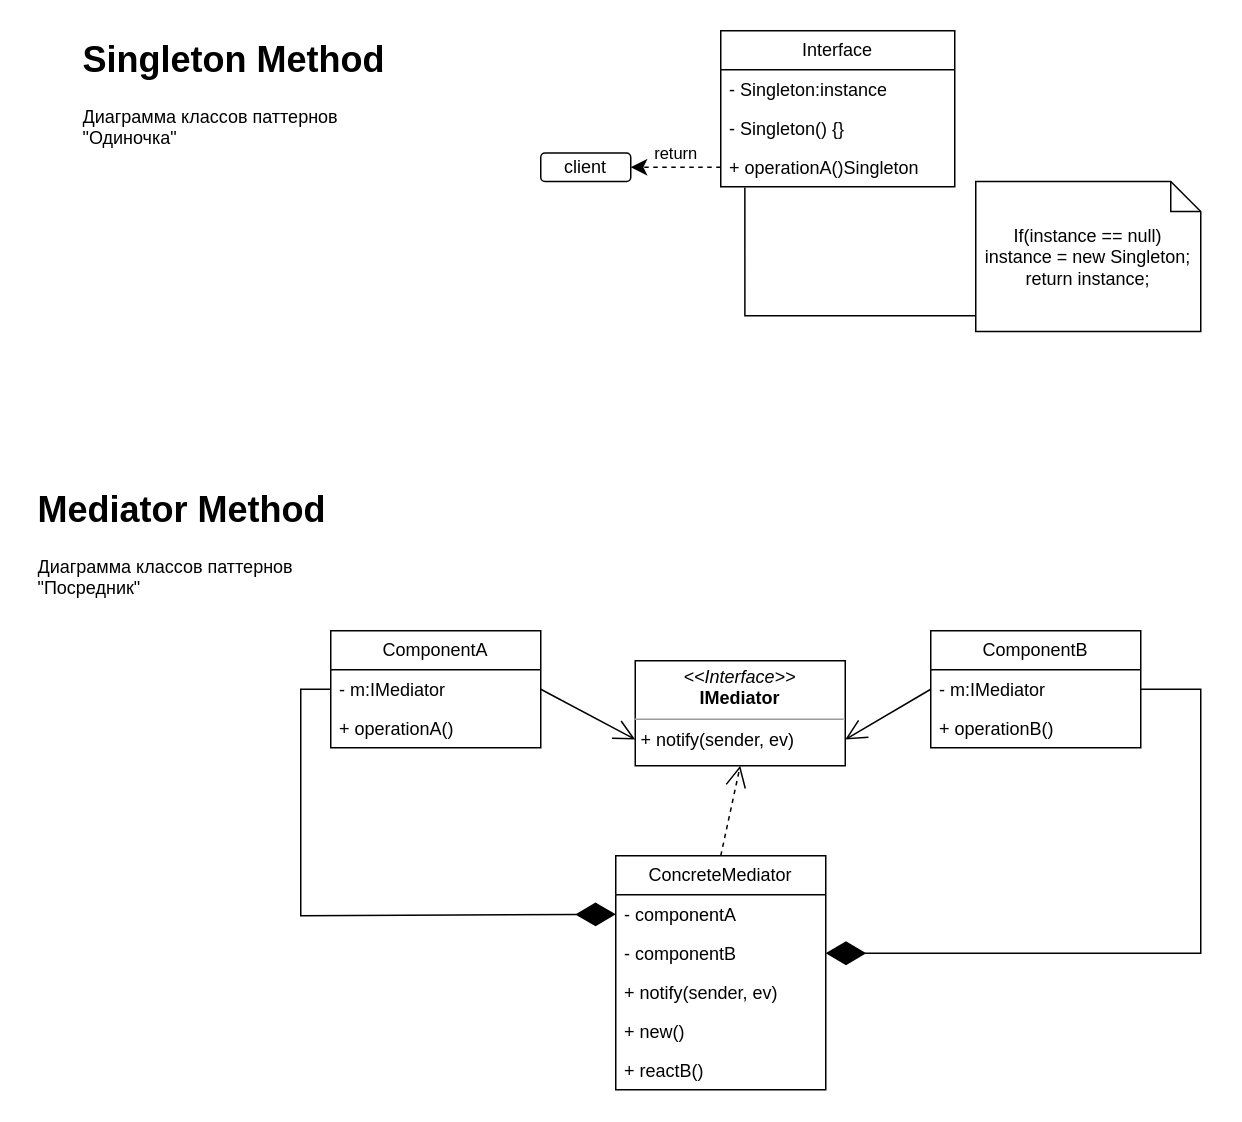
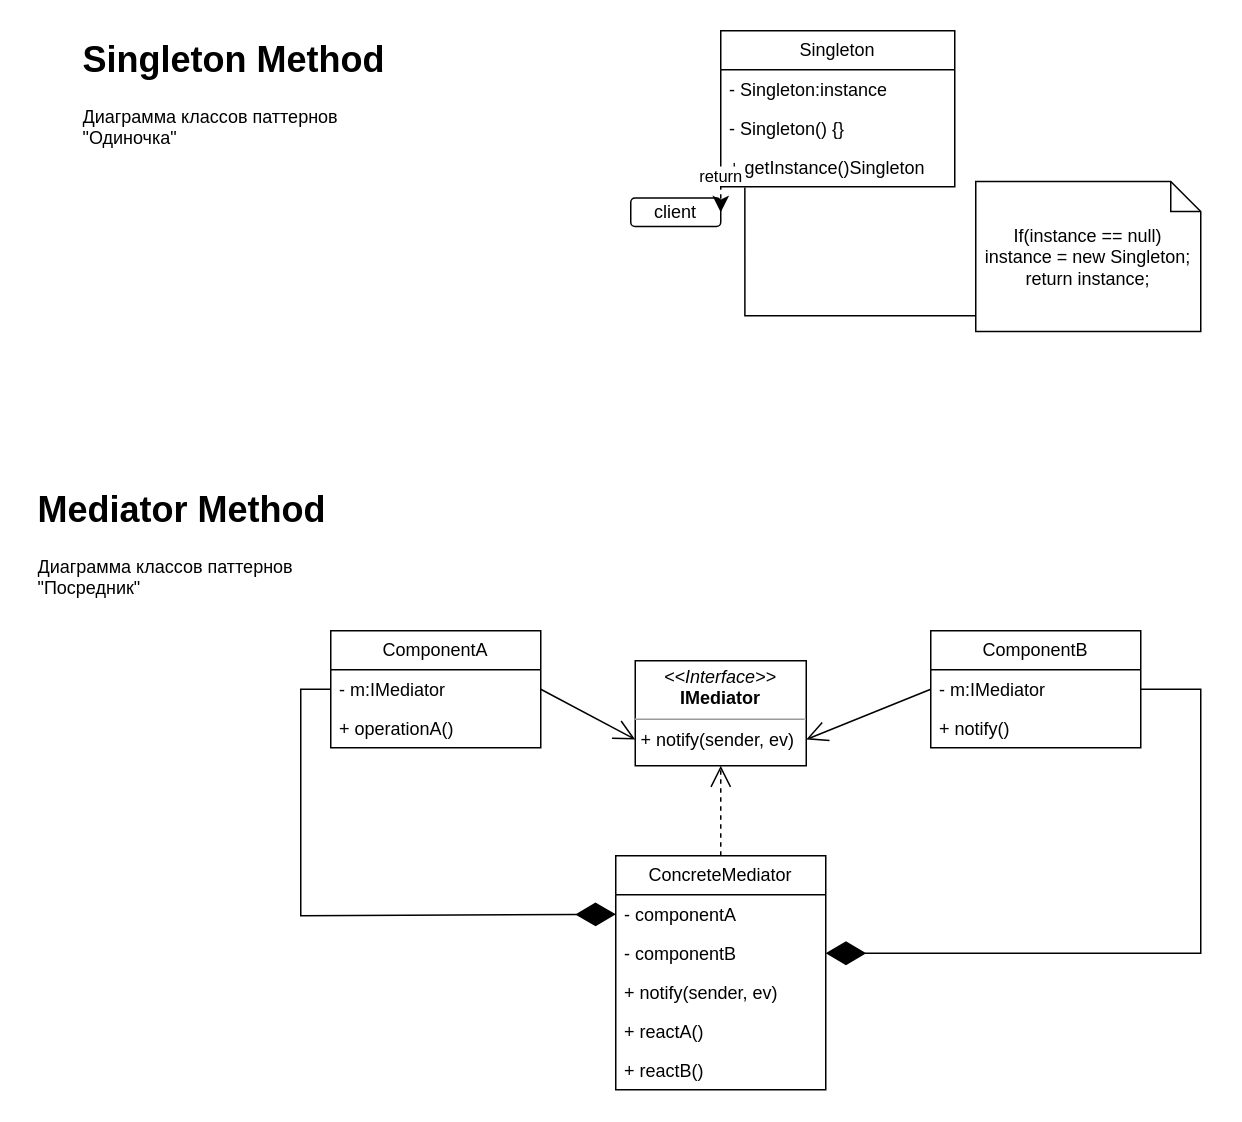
- <mxCell id="3" value="Interface" style="swimlane;fontStyle=0;childLayout=stackLayout;horizontal=1;startSize=26;fillColor=none;horizontalStack=0;resizeParent=1;resizeParentMax=0;resizeLast=0;collapsible=1;marginBottom=0;whiteSpace=wrap;html=1;" vertex="1" parent="1"><mxGeometry x="480" y="20" width="156" height="104" as="geometry" /></mxCell>
+ <mxCell id="3" value="Singleton" style="swimlane;fontStyle=0;childLayout=stackLayout;horizontal=1;startSize=26;fillColor=none;horizontalStack=0;resizeParent=1;resizeParentMax=0;resizeLast=0;collapsible=1;marginBottom=0;whiteSpace=wrap;html=1;" vertex="1" parent="1"><mxGeometry x="480" y="20" width="156" height="104" as="geometry" /></mxCell>
- <mxCell id="9" value="client" style="rounded=1;whiteSpace=wrap;html=1;" vertex="1" parent="1"><mxGeometry x="360" y="101.5" width="60" height="19" as="geometry" /></mxCell>
+ <mxCell id="9" value="client" style="rounded=1;whiteSpace=wrap;html=1;" vertex="1" parent="1"><mxGeometry x="420" y="131.5" width="60" height="19" as="geometry" /></mxCell>
- <mxCell id="6" value="+&amp;nbsp;operationA()Singleton" style="text;strokeColor=none;fillColor=none;align=left;verticalAlign=top;spacingLeft=4;spacingRight=4;overflow=hidden;rotatable=0;points=[[0,0.5],[1,0.5]];portConstraint=eastwest;whiteSpace=wrap;html=1;" vertex="1" parent="3"><mxGeometry y="78" width="156" height="26" as="geometry" /></mxCell>
+ <mxCell id="6" value="+&amp;nbsp;getInstance()Singleton" style="text;strokeColor=none;fillColor=none;align=left;verticalAlign=top;spacingLeft=4;spacingRight=4;overflow=hidden;rotatable=0;points=[[0,0.5],[1,0.5]];portConstraint=eastwest;whiteSpace=wrap;html=1;" vertex="1" parent="3"><mxGeometry y="78" width="156" height="26" as="geometry" /></mxCell>
- <mxCell id="24" value="&lt;p style=&quot;margin:0px;margin-top:4px;text-align:center;&quot;&gt;&lt;i&gt;&amp;lt;&amp;lt;Interface&amp;gt;&amp;gt;&lt;/i&gt;&lt;br&gt;&lt;b style=&quot;border-color: var(--border-color);&quot;&gt;IMediator&lt;/b&gt;&lt;br&gt;&lt;/p&gt;&lt;hr size=&quot;1&quot;&gt;&lt;p style=&quot;margin:0px;margin-left:4px;&quot;&gt;+ notify(sender, ev)&lt;br&gt;&lt;br&gt;&lt;/p&gt;" style="verticalAlign=top;align=left;overflow=fill;fontSize=12;fontFamily=Helvetica;html=1;whiteSpace=wrap;" vertex="1" parent="1"><mxGeometry x="423" y="440" width="140" height="70" as="geometry" /></mxCell>
+ <mxCell id="24" value="&lt;p style=&quot;margin:0px;margin-top:4px;text-align:center;&quot;&gt;&lt;i&gt;&amp;lt;&amp;lt;Interface&amp;gt;&amp;gt;&lt;/i&gt;&lt;br&gt;&lt;b style=&quot;border-color: var(--border-color);&quot;&gt;IMediator&lt;/b&gt;&lt;br&gt;&lt;/p&gt;&lt;hr size=&quot;1&quot;&gt;&lt;p style=&quot;margin:0px;margin-left:4px;&quot;&gt;+ notify(sender, ev)&lt;br&gt;&lt;br&gt;&lt;/p&gt;" style="verticalAlign=top;align=left;overflow=fill;fontSize=12;fontFamily=Helvetica;html=1;whiteSpace=wrap;" vertex="1" parent="1"><mxGeometry x="423" y="440" width="114" height="70" as="geometry" /></mxCell>
- <mxCell id="17" value="+ operationB()" style="text;strokeColor=none;fillColor=none;align=left;verticalAlign=top;spacingLeft=4;spacingRight=4;overflow=hidden;rotatable=0;points=[[0,0.5],[1,0.5]];portConstraint=eastwest;whiteSpace=wrap;html=1;" vertex="1" parent="15"><mxGeometry y="52" width="140" height="26" as="geometry" /></mxCell>
+ <mxCell id="17" value="+ notify()" style="text;strokeColor=none;fillColor=none;align=left;verticalAlign=top;spacingLeft=4;spacingRight=4;overflow=hidden;rotatable=0;points=[[0,0.5],[1,0.5]];portConstraint=eastwest;whiteSpace=wrap;html=1;" vertex="1" parent="15"><mxGeometry y="52" width="140" height="26" as="geometry" /></mxCell>
- <mxCell id="22" value="+ new()" style="text;strokeColor=none;fillColor=none;align=left;verticalAlign=top;spacingLeft=4;spacingRight=4;overflow=hidden;rotatable=0;points=[[0,0.5],[1,0.5]];portConstraint=eastwest;whiteSpace=wrap;html=1;" vertex="1" parent="18"><mxGeometry y="104" width="140" height="26" as="geometry" /></mxCell>
+ <mxCell id="22" value="+ reactA()" style="text;strokeColor=none;fillColor=none;align=left;verticalAlign=top;spacingLeft=4;spacingRight=4;overflow=hidden;rotatable=0;points=[[0,0.5],[1,0.5]];portConstraint=eastwest;whiteSpace=wrap;html=1;" vertex="1" parent="18"><mxGeometry y="104" width="140" height="26" as="geometry" /></mxCell>
